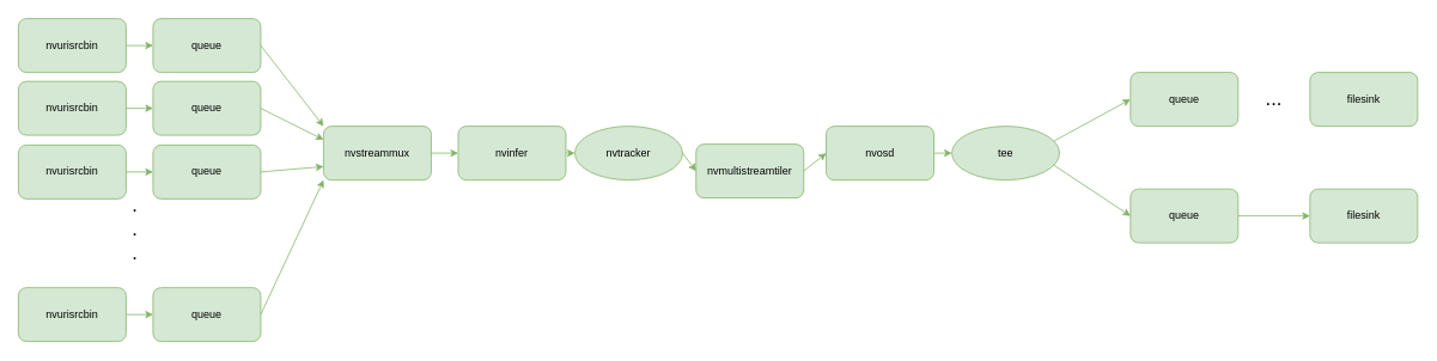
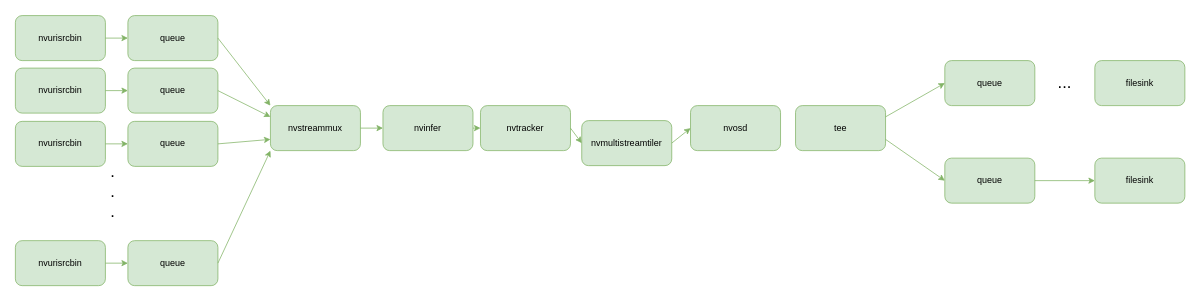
- <mxCell id="20" value="nvtracker" style="ellipse;whiteSpace=wrap;html=1;fillColor=#d5e8d4;strokeColor=#82b366;" vertex="1" parent="1"><mxGeometry x="640" y="140" width="120" height="60" as="geometry" /></mxCell>
+ <mxCell id="20" value="nvtracker" style="rounded=1;whiteSpace=wrap;html=1;fillColor=#d5e8d4;strokeColor=#82b366;" vertex="1" parent="1"><mxGeometry x="640" y="140" width="120" height="60" as="geometry" /></mxCell>
- <mxCell id="36" value="" style="endArrow=classic;html=1;rounded=0;entryX=0;entryY=0.5;entryDx=0;entryDy=0;exitX=1;exitY=0.5;exitDx=0;exitDy=0;fillColor=#d5e8d4;strokeColor=#82b366;" edge="1" parent="1" source="22" target="23"><mxGeometry width="50" height="50" relative="1" as="geometry"><mxPoint x="500" y="440" as="sourcePoint" /><mxPoint x="550" y="390" as="targetPoint" /></mxGeometry></mxCell>
- <mxCell id="23" value="tee" style="ellipse;whiteSpace=wrap;html=1;fillColor=#d5e8d4;strokeColor=#82b366;" vertex="1" parent="1"><mxGeometry x="1060" y="140" width="120" height="60" as="geometry" /></mxCell>
+ <mxCell id="23" value="tee" style="rounded=1;whiteSpace=wrap;html=1;fillColor=#d5e8d4;strokeColor=#82b366;" vertex="1" parent="1"><mxGeometry x="1060" y="140" width="120" height="60" as="geometry" /></mxCell>
